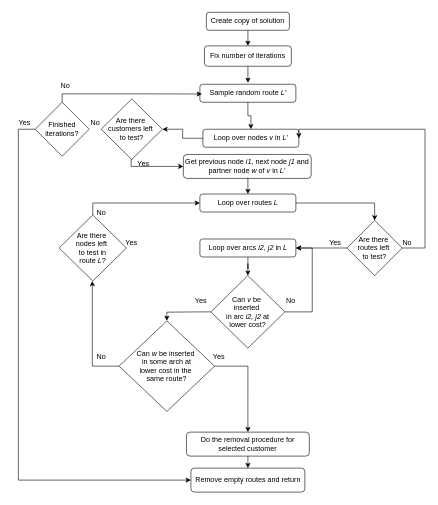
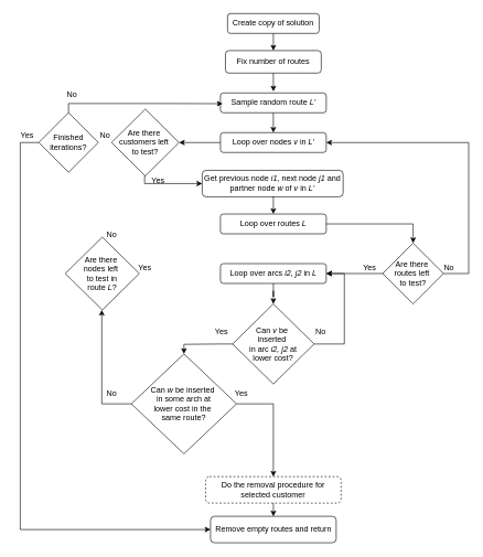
- <mxCell id="4" value="Fix number of iterations" style="rounded=1;whiteSpace=wrap;html=1;fillColor=none;" parent="1" vertex="1"><mxGeometry x="340.22" y="76" width="144.88" height="34" as="geometry" /></mxCell>
+ <mxCell id="4" value="Fix number of routes" style="rounded=1;whiteSpace=wrap;html=1;fillColor=none;" parent="1" vertex="1"><mxGeometry x="340.22" y="76" width="144.88" height="34" as="geometry" /></mxCell>
- <mxCell id="8" value="Loop over nodes &lt;i&gt;v&lt;/i&gt; in &lt;i&gt;L'&lt;/i&gt;" style="rounded=1;whiteSpace=wrap;html=1;fillColor=none;" parent="1" vertex="1"><mxGeometry x="337.66" y="215" width="160" height="30" as="geometry" /></mxCell>
+ <mxCell id="8" value="Loop over nodes &lt;i&gt;v&lt;/i&gt; in &lt;i&gt;L'&lt;/i&gt;" style="rounded=1;whiteSpace=wrap;html=1;fillColor=none;" parent="1" vertex="1"><mxGeometry x="332.66" y="200" width="160" height="30" as="geometry" /></mxCell>
- <mxCell id="28" style="edgeStyle=orthogonalEdgeStyle;rounded=0;orthogonalLoop=1;jettySize=auto;html=1;exitX=0.5;exitY=0;exitDx=0;exitDy=0;entryX=0;entryY=0.5;entryDx=0;entryDy=0;" edge="1" parent="1" source="29" target="19"><mxGeometry relative="1" as="geometry" /></mxCell>
- <mxCell id="46" value="Do the removal procedure for selected customer" style="rounded=1;whiteSpace=wrap;html=1;fillColor=none;" vertex="1" parent="1"><mxGeometry x="310.21" y="720" width="204.91" height="40" as="geometry" /></mxCell>
+ <mxCell id="46" value="Do the removal procedure for selected customer" style="rounded=1;whiteSpace=wrap;html=1;fillColor=none;dashed=1;" vertex="1" parent="1"><mxGeometry x="310.21" y="720" width="204.91" height="40" as="geometry" /></mxCell>
